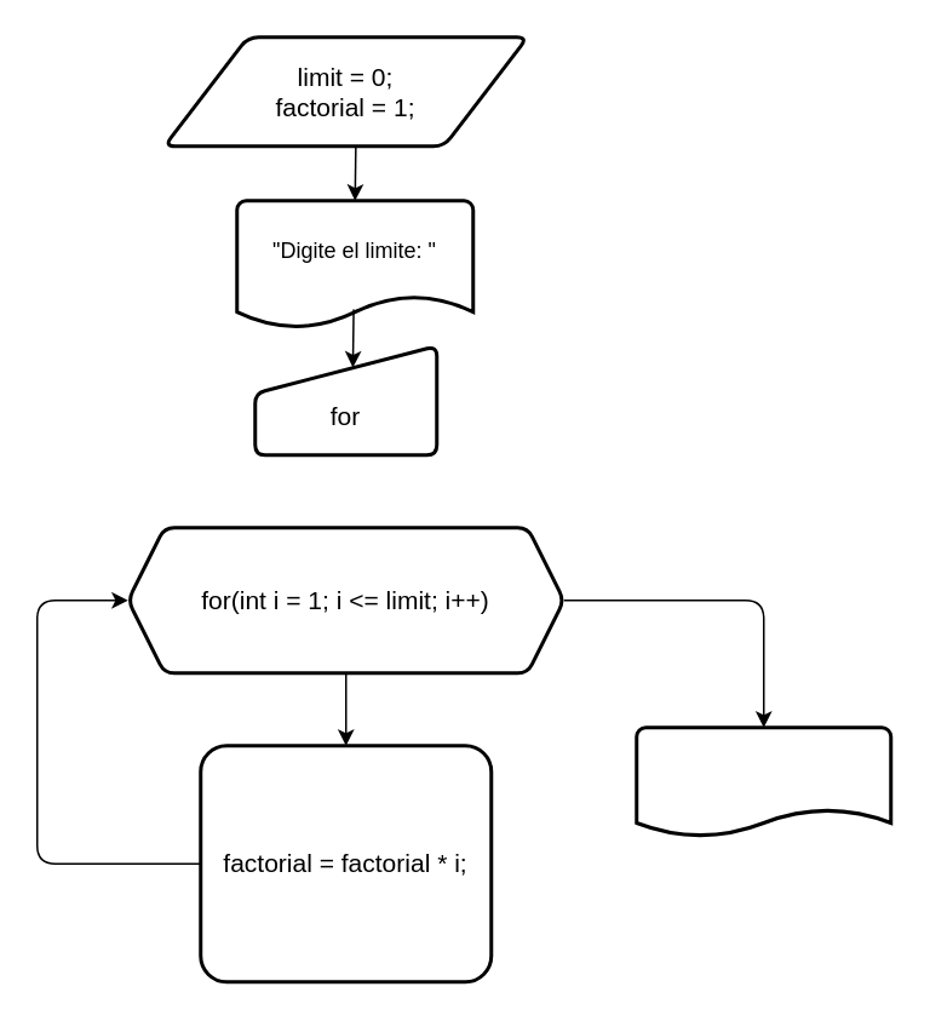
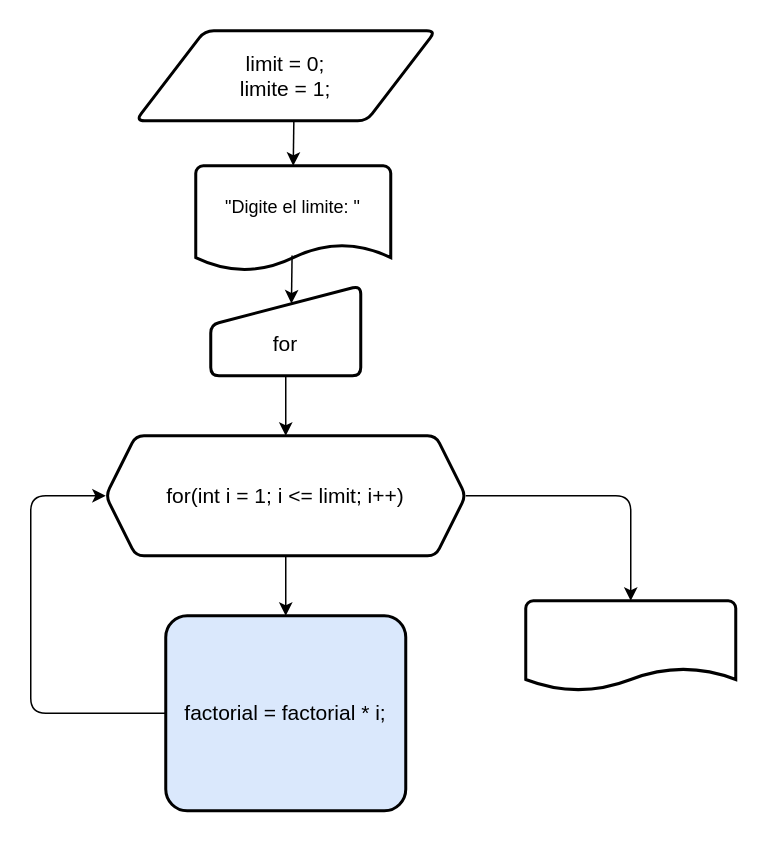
- <mxCell id="2" value="limit = 0;&lt;div&gt;factorial = 1;&lt;/div&gt;" style="shape=parallelogram;html=1;strokeWidth=2;perimeter=parallelogramPerimeter;whiteSpace=wrap;rounded=1;arcSize=12;size=0.23;fontSize=14;" vertex="1" parent="1"><mxGeometry x="90" y="20" width="200" height="60" as="geometry" /></mxCell>
+ <mxCell id="2" value="limit = 0;&lt;div&gt;limite = 1;&lt;/div&gt;" style="shape=parallelogram;html=1;strokeWidth=2;perimeter=parallelogramPerimeter;whiteSpace=wrap;rounded=1;arcSize=12;size=0.23;fontSize=14;" vertex="1" parent="1"><mxGeometry x="90" y="20" width="200" height="60" as="geometry" /></mxCell>
+ <mxCell id="5" value="" style="edgeStyle=none;html=1;" edge="1" parent="1" source="6" target="10"><mxGeometry relative="1" as="geometry" /></mxCell>
- <mxCell id="12" value="factorial = factorial * i;" style="whiteSpace=wrap;html=1;fontSize=14;strokeWidth=2;rounded=1;arcSize=11;fontStyle=0" vertex="1" parent="1"><mxGeometry x="110" y="410" width="160" height="130" as="geometry" /></mxCell>
+ <mxCell id="12" value="factorial = factorial * i;" style="whiteSpace=wrap;html=1;fontSize=14;strokeWidth=2;rounded=1;arcSize=11;fontStyle=0;fillColor=#dae8fc;" vertex="1" parent="1"><mxGeometry x="110" y="410" width="160" height="130" as="geometry" /></mxCell>
